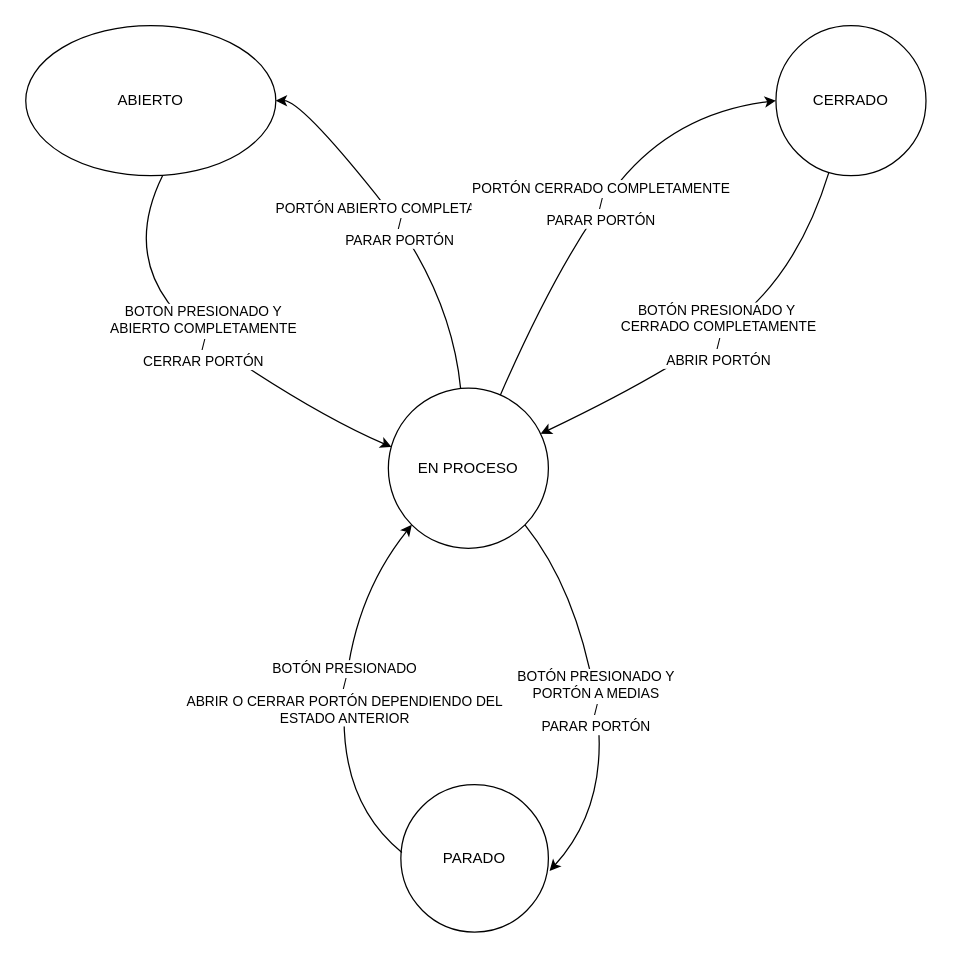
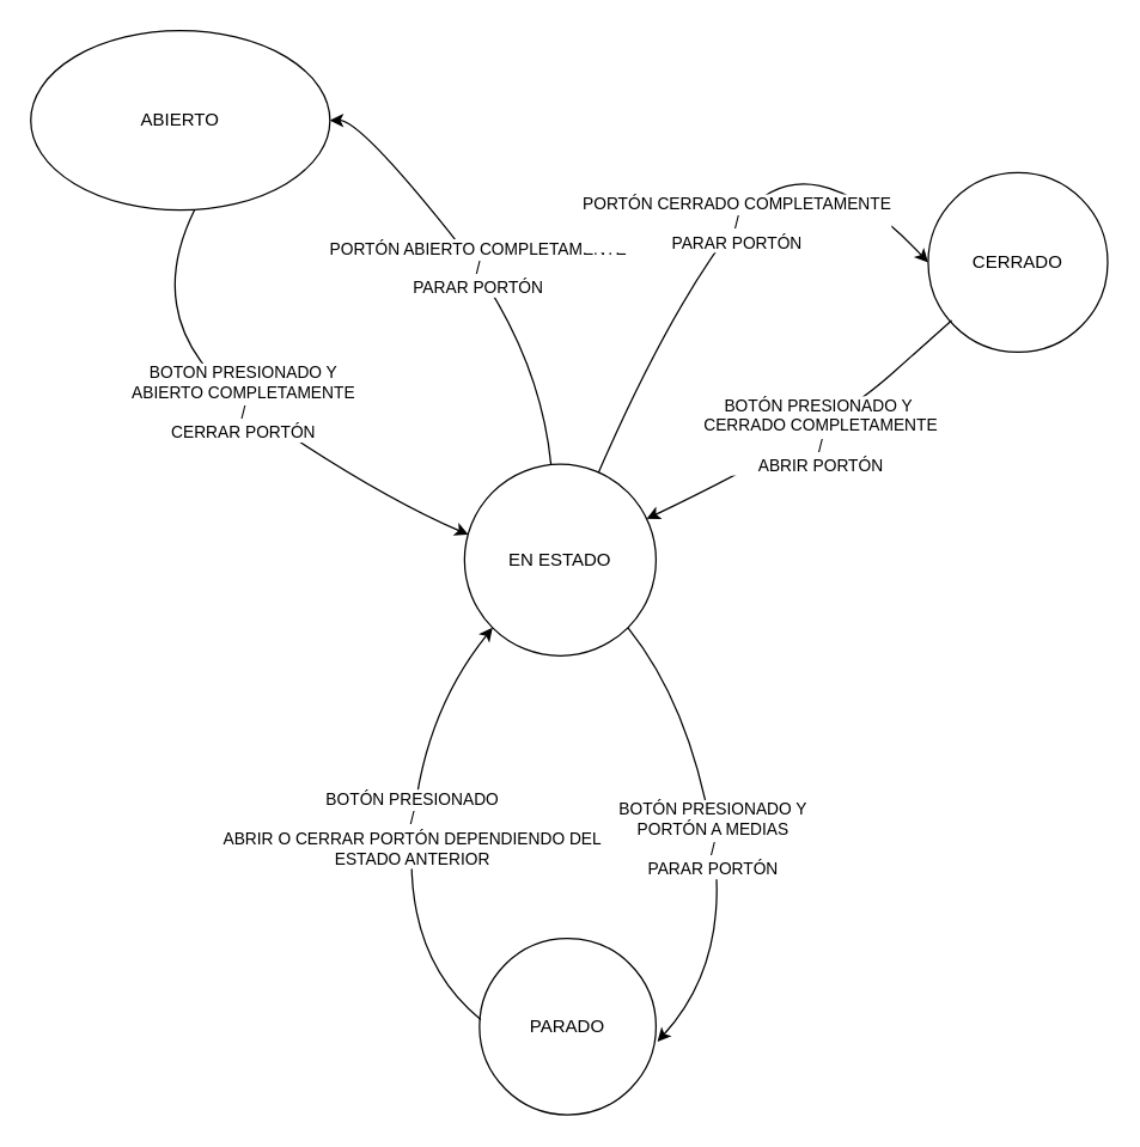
- <mxCell id="3" value="CERRADO" style="ellipse;whiteSpace=wrap;html=1;aspect=fixed;" vertex="1" parent="1"><mxGeometry x="620" y="20" width="120" height="120" as="geometry" /></mxCell>
+ <mxCell id="3" value="CERRADO" style="ellipse;whiteSpace=wrap;html=1;aspect=fixed;" vertex="1" parent="1"><mxGeometry x="620" y="115" width="120" height="120" as="geometry" /></mxCell>
- <mxCell id="4" value="EN PROCESO" style="ellipse;whiteSpace=wrap;html=1;aspect=fixed;" vertex="1" parent="1"><mxGeometry x="310" y="310" width="128" height="128" as="geometry" /></mxCell>
+ <mxCell id="4" value="EN ESTADO" style="ellipse;whiteSpace=wrap;html=1;aspect=fixed;" vertex="1" parent="1"><mxGeometry x="310" y="310" width="128" height="128" as="geometry" /></mxCell>
